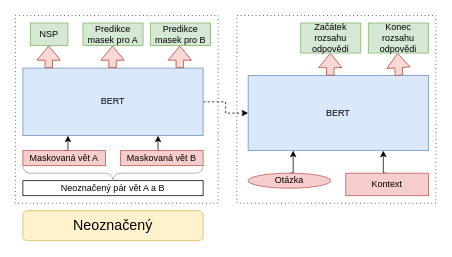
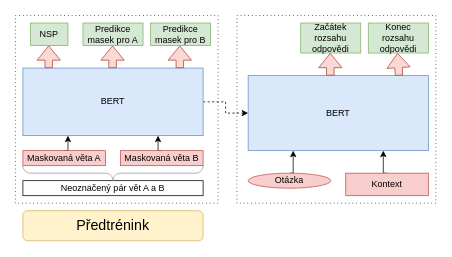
- <mxCell id="6" value="Maskovaná vět A" style="rounded=0;whiteSpace=wrap;html=1;fillColor=#f8cecc;strokeColor=#b85450;" vertex="1" parent="1"><mxGeometry x="30" y="200" width="110" height="20" as="geometry" /></mxCell>
+ <mxCell id="6" value="Maskovaná věta A" style="rounded=0;whiteSpace=wrap;html=1;fillColor=#f8cecc;strokeColor=#b85450;" vertex="1" parent="1"><mxGeometry x="30" y="200" width="110" height="20" as="geometry" /></mxCell>
- <mxCell id="8" value="Maskovaná vět B" style="rounded=0;whiteSpace=wrap;html=1;fillColor=#f8cecc;strokeColor=#b85450;" vertex="1" parent="1"><mxGeometry x="160" y="200" width="110" height="20" as="geometry" /></mxCell>
+ <mxCell id="8" value="Maskovaná věta B" style="rounded=0;whiteSpace=wrap;html=1;fillColor=#f8cecc;strokeColor=#b85450;" vertex="1" parent="1"><mxGeometry x="160" y="200" width="110" height="20" as="geometry" /></mxCell>
- <mxCell id="16" value="&lt;font style=&quot;font-size: 19px&quot;&gt;Neoznačený&lt;/font&gt;" style="rounded=1;whiteSpace=wrap;html=1;fillColor=#fff2cc;strokeColor=#d6b656;" vertex="1" parent="1"><mxGeometry x="30" y="280" width="240" height="40" as="geometry" /></mxCell>
+ <mxCell id="16" value="&lt;font style=&quot;font-size: 19px&quot;&gt;Předtrénink&lt;/font&gt;" style="rounded=1;whiteSpace=wrap;html=1;fillColor=#fff2cc;strokeColor=#d6b656;" vertex="1" parent="1"><mxGeometry x="30" y="280" width="240" height="40" as="geometry" /></mxCell>
